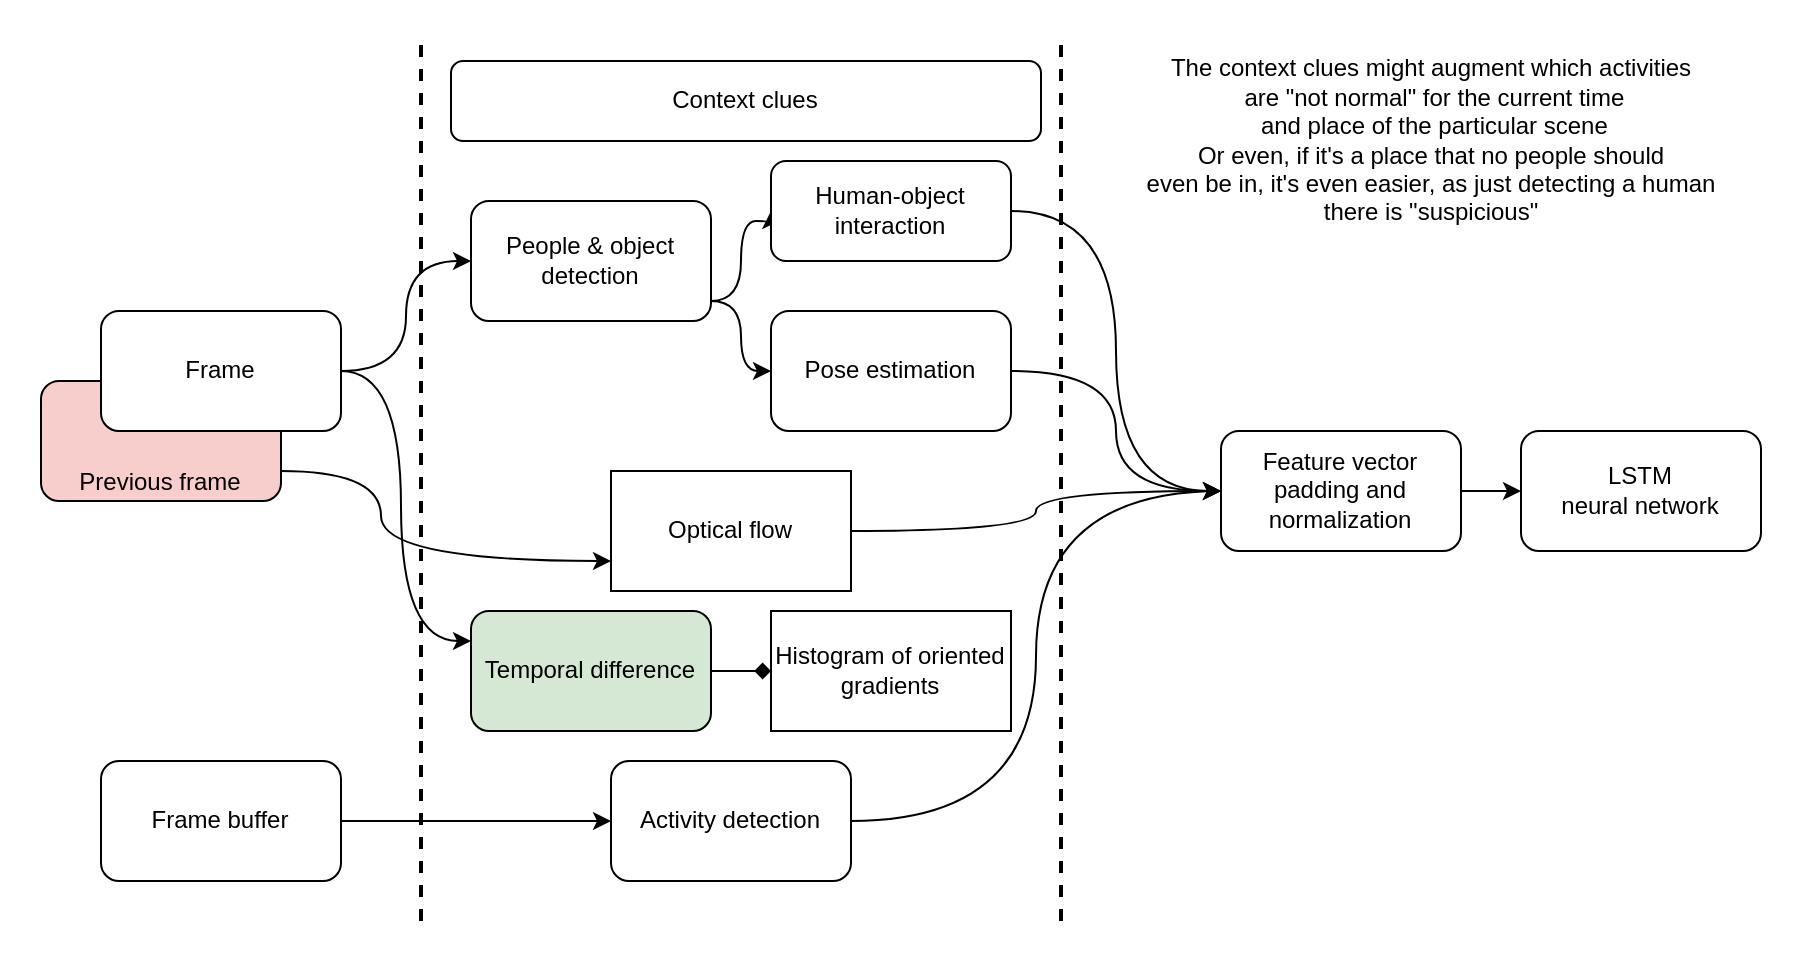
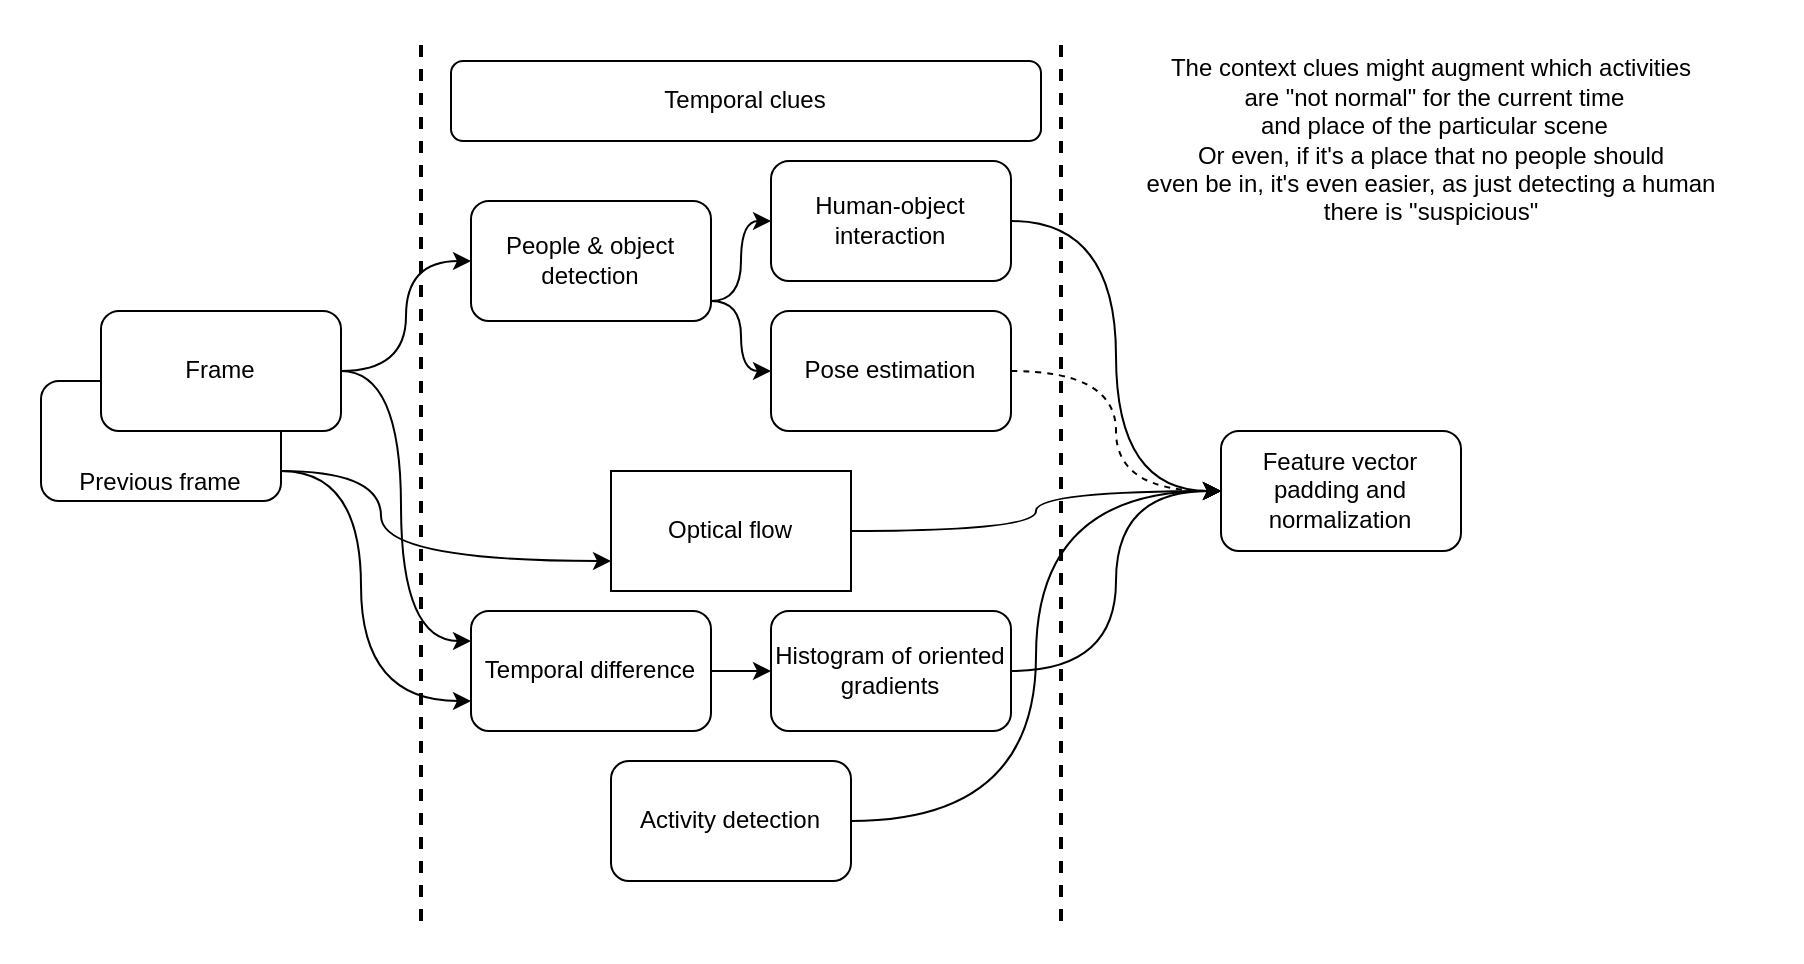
- <mxCell id="18" value="Context clues" style="rounded=1;whiteSpace=wrap;html=1;" vertex="1" parent="1"><mxGeometry x="225" y="30" width="295" height="40" as="geometry" /></mxCell>
+ <mxCell id="18" value="Temporal clues" style="rounded=1;whiteSpace=wrap;html=1;" vertex="1" parent="1"><mxGeometry x="225" y="30" width="295" height="40" as="geometry" /></mxCell>
- <mxCell id="17" value="Human-object interaction" style="rounded=1;whiteSpace=wrap;html=1;" vertex="1" parent="1"><mxGeometry x="385" y="80" width="120" height="50" as="geometry" /></mxCell>
+ <mxCell id="17" value="Human-object interaction" style="rounded=1;whiteSpace=wrap;html=1;" vertex="1" parent="1"><mxGeometry x="385" width="120" height="60" as="geometry" y="80" /></mxCell>
- <mxCell id="11" style="edgeStyle=orthogonalEdgeStyle;rounded=0;orthogonalLoop=1;jettySize=auto;html=1;entryX=0;entryY=0.5;entryDx=0;entryDy=0;curved=1;" edge="1" parent="1" source="12" target="29"><mxGeometry relative="1" as="geometry" /></mxCell>
+ <mxCell id="11" style="edgeStyle=orthogonalEdgeStyle;rounded=0;orthogonalLoop=1;jettySize=auto;html=1;entryX=0;entryY=0.5;entryDx=0;entryDy=0;curved=1;dashed=1;" edge="1" parent="1" source="12" target="29"><mxGeometry relative="1" as="geometry" /></mxCell>
- <mxCell id="22" value="Previous frame" style="rounded=1;whiteSpace=wrap;html=1;verticalAlign=bottom;horizontal=1;fillColor=#f8cecc;" vertex="1" parent="1"><mxGeometry x="20" y="190" width="120" height="60" as="geometry" /></mxCell>
+ <mxCell id="22" value="Previous frame" style="rounded=1;whiteSpace=wrap;html=1;verticalAlign=bottom;horizontal=1;" vertex="1" parent="1"><mxGeometry x="20" y="190" width="120" height="60" as="geometry" /></mxCell>
- <mxCell id="28" style="edgeStyle=orthogonalEdgeStyle;rounded=0;orthogonalLoop=1;jettySize=auto;html=1;entryX=0;entryY=0.5;entryDx=0;entryDy=0;" edge="1" parent="1" source="29" target="13"><mxGeometry relative="1" as="geometry" /></mxCell>
- <mxCell id="13" value="LSTM&lt;div&gt;neural network&lt;/div&gt;" style="rounded=1;whiteSpace=wrap;html=1;" vertex="1" parent="1"><mxGeometry x="760" y="215" width="120" height="60" as="geometry" /></mxCell>
- <mxCell id="5" style="edgeStyle=orthogonalEdgeStyle;rounded=0;orthogonalLoop=1;jettySize=auto;html=1;entryX=0;entryY=0.5;entryDx=0;entryDy=0;curved=1;" edge="1" parent="1" source="6" target="29"><mxGeometry relative="1" as="geometry" /></mxCell>
+ <mxCell id="5" style="edgeStyle=orthogonalEdgeStyle;rounded=0;orthogonalLoop=1;jettySize=auto;html=1;entryX=0;entryY=0.5;entryDx=0;entryDy=0;curved=1;endArrow=open;" edge="1" parent="1" source="6" target="29"><mxGeometry relative="1" as="geometry" /></mxCell>
- <mxCell id="14" style="edgeStyle=orthogonalEdgeStyle;rounded=0;orthogonalLoop=1;jettySize=auto;html=1;entryX=0;entryY=0.5;entryDx=0;entryDy=0;curved=1;endArrow=none;" edge="1" parent="1" source="15" target="29"><mxGeometry relative="1" as="geometry" /></mxCell>
+ <mxCell id="14" style="edgeStyle=orthogonalEdgeStyle;rounded=0;orthogonalLoop=1;jettySize=auto;html=1;entryX=0;entryY=0.5;entryDx=0;entryDy=0;curved=1;" edge="1" parent="1" source="15" target="29"><mxGeometry relative="1" as="geometry" /></mxCell>
+ <mxCell id="21" style="edgeStyle=orthogonalEdgeStyle;rounded=0;orthogonalLoop=1;jettySize=auto;html=1;entryX=0;entryY=0.75;entryDx=0;entryDy=0;exitX=1;exitY=0.75;exitDx=0;exitDy=0;curved=1;" edge="1" parent="1" source="22" target="8"><mxGeometry relative="1" as="geometry"><Array as="points"><mxPoint x="180" y="235" /><mxPoint x="180" y="350" /></Array></mxGeometry></mxCell>
+ <mxCell id="9" style="edgeStyle=orthogonalEdgeStyle;rounded=0;orthogonalLoop=1;jettySize=auto;html=1;entryX=0;entryY=0.5;entryDx=0;entryDy=0;curved=1;" edge="1" parent="1" source="10" target="29"><mxGeometry relative="1" as="geometry" /></mxCell>
- <mxCell id="8" value="Temporal difference" style="rounded=1;whiteSpace=wrap;html=1;fillColor=#d5e8d4;" vertex="1" parent="1"><mxGeometry x="235" y="305" width="120" height="60" as="geometry" /></mxCell>
+ <mxCell id="8" value="Temporal difference" style="rounded=1;whiteSpace=wrap;html=1;" vertex="1" parent="1"><mxGeometry x="235" y="305" width="120" height="60" as="geometry" /></mxCell>
- <mxCell id="7" style="edgeStyle=orthogonalEdgeStyle;rounded=0;orthogonalLoop=1;jettySize=auto;html=1;entryX=0;entryY=0.5;entryDx=0;entryDy=0;endArrow=diamond;" edge="1" parent="1" source="8" target="10"><mxGeometry relative="1" as="geometry" /></mxCell>
+ <mxCell id="7" style="edgeStyle=orthogonalEdgeStyle;rounded=0;orthogonalLoop=1;jettySize=auto;html=1;entryX=0;entryY=0.5;entryDx=0;entryDy=0;" edge="1" parent="1" source="8" target="10"><mxGeometry relative="1" as="geometry" /></mxCell>
- <mxCell id="10" value="Histogram of oriented gradients" style="whiteSpace=wrap;html=1;rounded=0;" vertex="1" parent="1"><mxGeometry x="385" y="305" width="120" height="60" as="geometry" /></mxCell>
+ <mxCell id="10" value="Histogram of oriented gradients" style="rounded=1;whiteSpace=wrap;html=1;" vertex="1" parent="1"><mxGeometry x="385" y="305" width="120" height="60" as="geometry" /></mxCell>
- <mxCell id="27" value="Frame buffer" style="rounded=1;whiteSpace=wrap;html=1;" vertex="1" parent="1"><mxGeometry x="50" y="380" width="120" height="60" as="geometry" /></mxCell>
- <mxCell id="26" style="edgeStyle=orthogonalEdgeStyle;rounded=0;orthogonalLoop=1;jettySize=auto;html=1;entryX=0;entryY=0.5;entryDx=0;entryDy=0;" edge="1" parent="1" source="27" target="15"><mxGeometry relative="1" as="geometry" /></mxCell>
